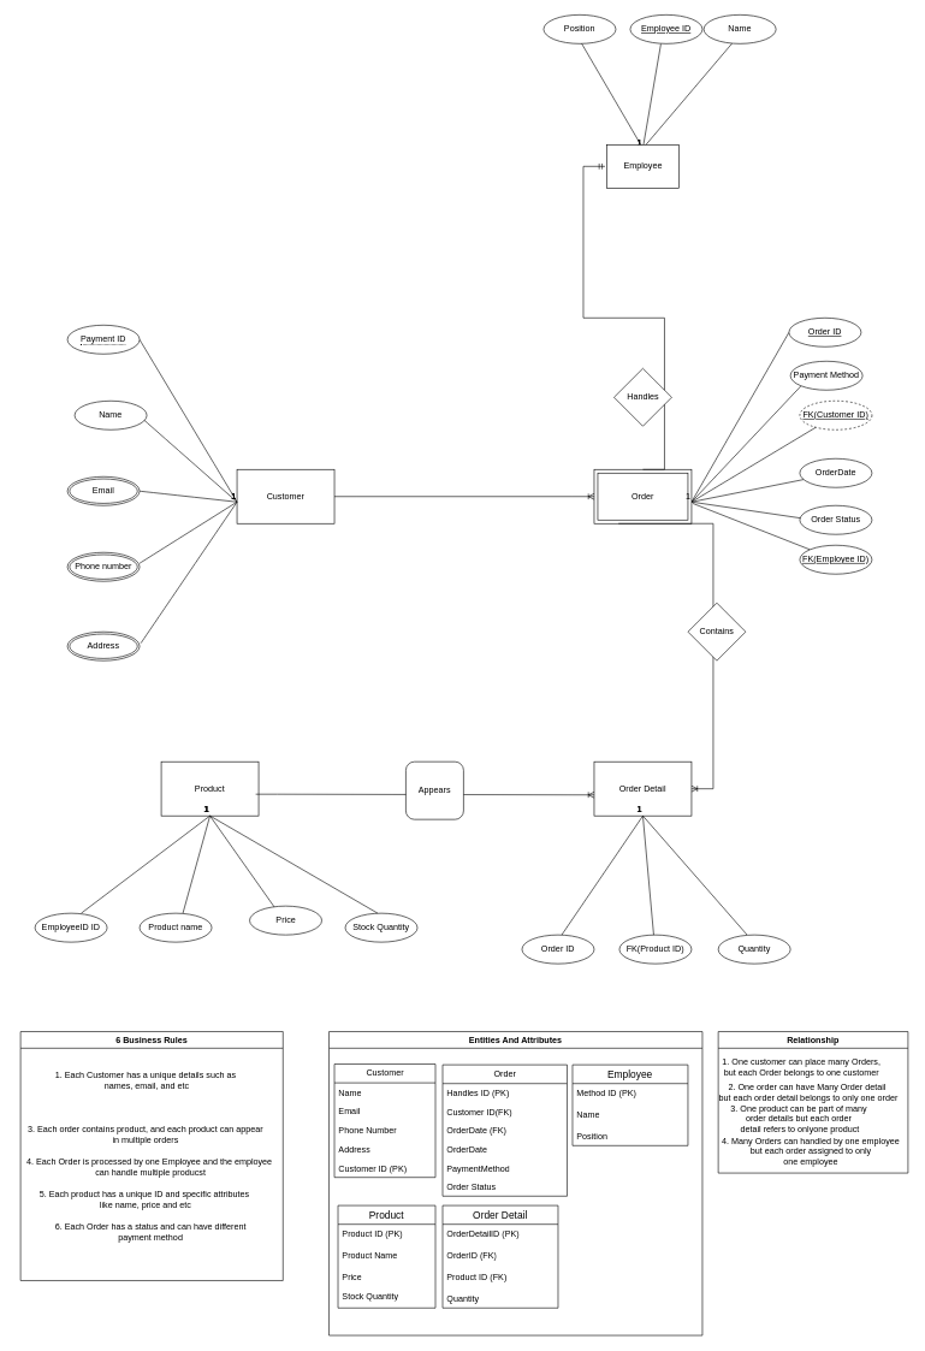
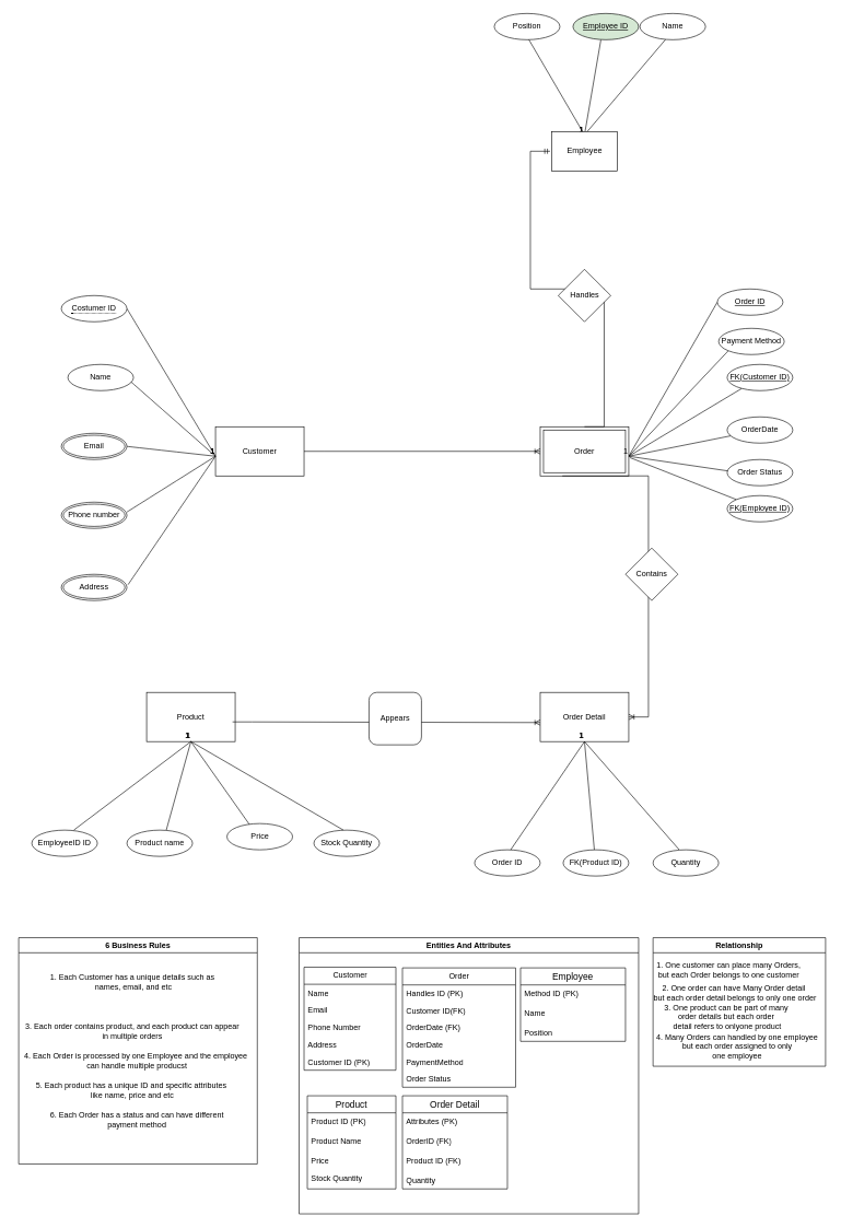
- <mxCell id="110" value="Employee ID" style="ellipse;whiteSpace=wrap;html=1;align=center;fontStyle=4;" vertex="1" parent="1"><mxGeometry x="873" y="20" width="100" height="40" as="geometry" /></mxCell>
+ <mxCell id="110" value="Employee ID" style="ellipse;whiteSpace=wrap;html=1;align=center;fontStyle=4;fillColor=#d5e8d4;" vertex="1" parent="1"><mxGeometry x="873" y="20" width="100" height="40" as="geometry" /></mxCell>
- <mxCell id="52" value="&lt;span style=&quot;border-bottom: 1px dotted&quot;&gt;Payment ID&lt;/span&gt;" style="ellipse;whiteSpace=wrap;html=1;align=center;" vertex="1" parent="1"><mxGeometry x="93" y="450" width="100" height="40" as="geometry" /></mxCell>
+ <mxCell id="52" value="&lt;span style=&quot;border-bottom: 1px dotted&quot;&gt;Costumer ID&lt;/span&gt;" style="ellipse;whiteSpace=wrap;html=1;align=center;" vertex="1" parent="1"><mxGeometry x="93" y="450" width="100" height="40" as="geometry" /></mxCell>
- <mxCell id="75" value="Handles" style="rhombus;whiteSpace=wrap;html=1;" vertex="1" parent="1"><mxGeometry x="850.5" y="510" width="80" height="80" as="geometry" /></mxCell>
+ <mxCell id="75" value="Handles" style="rhombus;whiteSpace=wrap;html=1;" vertex="1" parent="1"><mxGeometry x="850.5" y="410" width="80" height="80" as="geometry" /></mxCell>
- <mxCell id="59" value="FK(Customer ID)" style="ellipse;whiteSpace=wrap;html=1;align=center;fontStyle=4;dashed=1;" vertex="1" parent="1"><mxGeometry x="1108" y="555" width="100" height="40" as="geometry" /></mxCell>
+ <mxCell id="59" value="FK(Customer ID)" style="ellipse;whiteSpace=wrap;html=1;align=center;fontStyle=4;" vertex="1" parent="1"><mxGeometry x="1108" y="555" width="100" height="40" as="geometry" /></mxCell>
- <mxCell id="91" value="OrderDetailID (PK)" style="text;strokeColor=none;fillColor=none;spacingLeft=4;spacingRight=4;overflow=hidden;rotatable=0;points=[[0,0.5],[1,0.5]];portConstraint=eastwest;fontSize=12;whiteSpace=wrap;html=1;" vertex="1" parent="90"><mxGeometry y="26" width="160" height="30" as="geometry" /></mxCell>
+ <mxCell id="91" value="Attributes (PK)" style="text;strokeColor=none;fillColor=none;spacingLeft=4;spacingRight=4;overflow=hidden;rotatable=0;points=[[0,0.5],[1,0.5]];portConstraint=eastwest;fontSize=12;whiteSpace=wrap;html=1;" vertex="1" parent="90"><mxGeometry y="26" width="160" height="30" as="geometry" /></mxCell>
